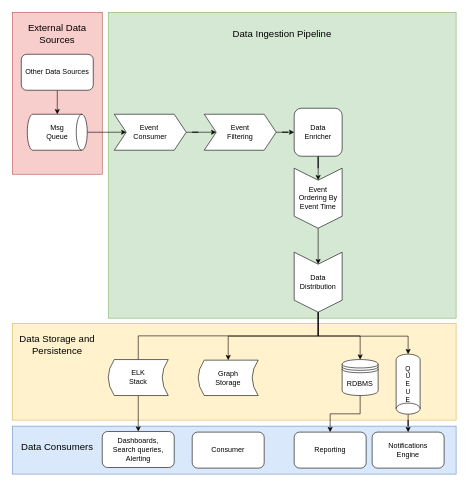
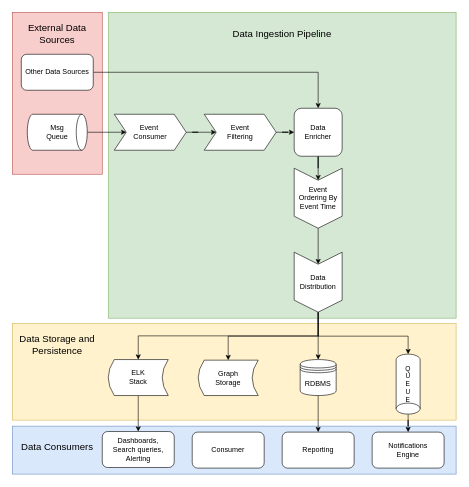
- <mxCell id="19" style="edgeStyle=orthogonalEdgeStyle;rounded=0;orthogonalLoop=1;jettySize=auto;html=1;" edge="1" parent="1" source="20" target="30"><mxGeometry relative="1" as="geometry" /></mxCell>
+ <mxCell id="19" style="edgeStyle=orthogonalEdgeStyle;rounded=0;orthogonalLoop=1;jettySize=auto;html=1;entryX=0.5;entryY=0;entryDx=0;entryDy=0;" edge="1" parent="1" source="20" target="13"><mxGeometry relative="1" as="geometry" /></mxCell>
- <mxCell id="16" style="edgeStyle=orthogonalEdgeStyle;rounded=0;orthogonalLoop=1;jettySize=auto;html=1;exitX=1;exitY=0.5;exitDx=0;exitDy=0;endArrow=none;" edge="1" parent="1" source="18" target="25"><mxGeometry relative="1" as="geometry" /></mxCell>
+ <mxCell id="16" style="edgeStyle=orthogonalEdgeStyle;rounded=0;orthogonalLoop=1;jettySize=auto;html=1;exitX=1;exitY=0.5;exitDx=0;exitDy=0;" edge="1" parent="1" source="18" target="25"><mxGeometry relative="1" as="geometry" /></mxCell>
- <mxCell id="22" value="RDBMS" style="shape=datastore;whiteSpace=wrap;html=1;" vertex="1" parent="1"><mxGeometry x="570" y="599" width="60" height="60" as="geometry" /></mxCell>
+ <mxCell id="22" value="RDBMS" style="shape=datastore;whiteSpace=wrap;html=1;" vertex="1" parent="1"><mxGeometry x="500" y="599" width="60" height="60" as="geometry" /></mxCell>
- <mxCell id="28" value="Reporting" style="rounded=1;whiteSpace=wrap;html=1;" vertex="1" parent="1"><mxGeometry x="490" y="720" width="120" height="60" as="geometry" /></mxCell>
+ <mxCell id="28" value="Reporting" style="rounded=1;whiteSpace=wrap;html=1;" vertex="1" parent="1"><mxGeometry x="470" y="720" width="120" height="60" as="geometry" /></mxCell>
